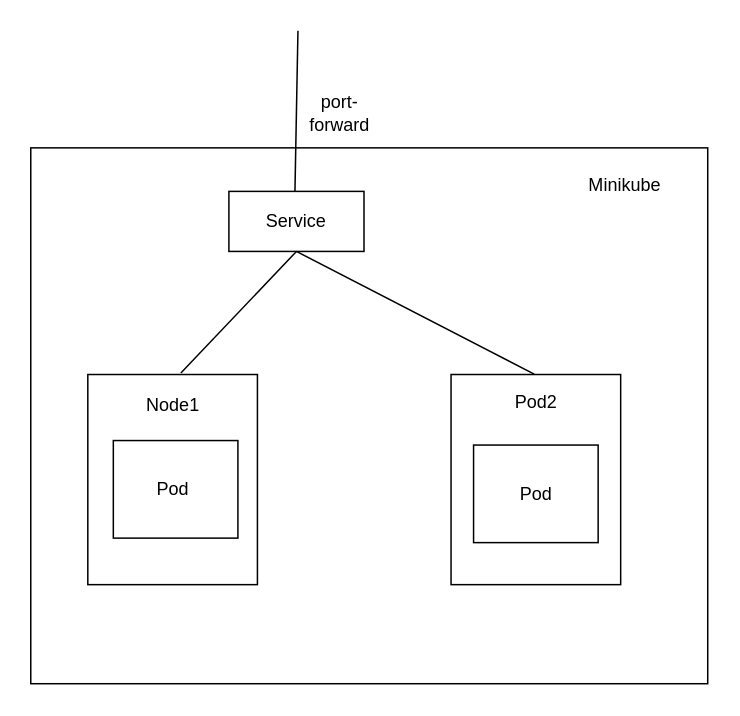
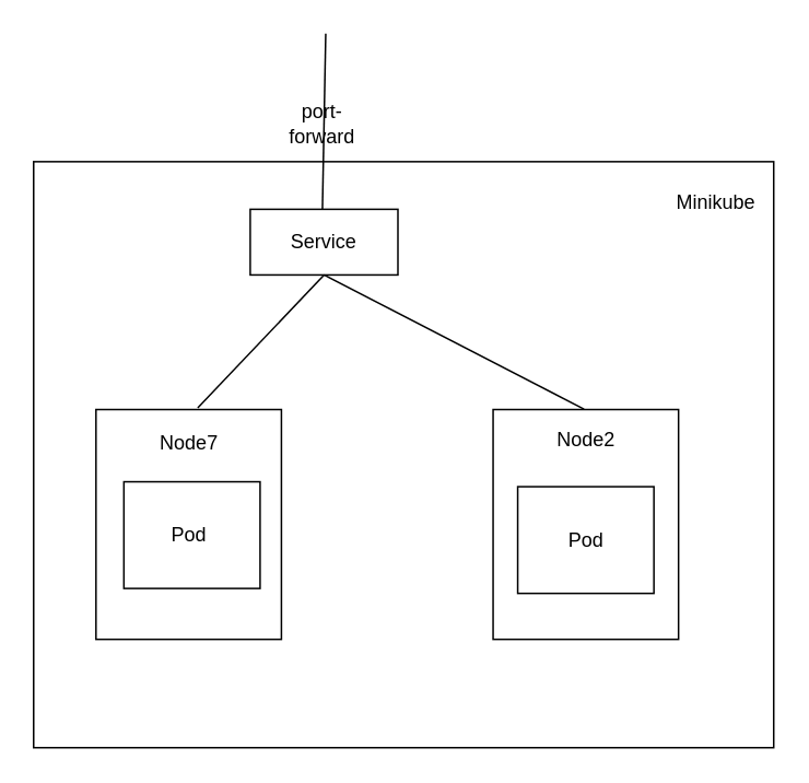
- <mxCell id="17" value="port-forward" style="text;html=1;strokeColor=none;fillColor=none;align=center;verticalAlign=middle;whiteSpace=wrap;rounded=0;" vertex="1" parent="1"><mxGeometry x="196" y="60" width="60" height="30" as="geometry" /></mxCell>
+ <mxCell id="17" value="port-forward" style="text;html=1;strokeColor=none;fillColor=none;align=center;verticalAlign=middle;whiteSpace=wrap;rounded=0;" vertex="1" parent="1"><mxGeometry x="166" y="60" width="60" height="30" as="geometry" /></mxCell>
- <mxCell id="3" value="Minikube" style="text;html=1;strokeColor=none;fillColor=none;align=center;verticalAlign=middle;whiteSpace=wrap;rounded=0;" parent="1" vertex="1"><mxGeometry x="386" y="108" width="60" height="30" as="geometry" /></mxCell>
+ <mxCell id="3" value="Minikube" style="text;html=1;strokeColor=none;fillColor=none;align=center;verticalAlign=middle;whiteSpace=wrap;rounded=0;" parent="1" vertex="1"><mxGeometry x="406" y="108" width="60" height="30" as="geometry" /></mxCell>
- <mxCell id="12" value="Pod2" style="text;html=1;strokeColor=none;fillColor=none;align=center;verticalAlign=middle;whiteSpace=wrap;rounded=0;" parent="1" vertex="1"><mxGeometry x="326.5" y="253" width="60" height="30" as="geometry" /></mxCell>
+ <mxCell id="12" value="Node2" style="text;html=1;strokeColor=none;fillColor=none;align=center;verticalAlign=middle;whiteSpace=wrap;rounded=0;" parent="1" vertex="1"><mxGeometry x="326.5" y="253" width="60" height="30" as="geometry" /></mxCell>
- <mxCell id="13" value="Node1" style="text;html=1;strokeColor=none;fillColor=none;align=center;verticalAlign=middle;whiteSpace=wrap;rounded=0;" vertex="1" parent="1"><mxGeometry x="84.5" y="255" width="60" height="30" as="geometry" /></mxCell>
+ <mxCell id="13" value="Node7" style="text;html=1;strokeColor=none;fillColor=none;align=center;verticalAlign=middle;whiteSpace=wrap;rounded=0;" vertex="1" parent="1"><mxGeometry x="84.5" y="255" width="60" height="30" as="geometry" /></mxCell>
